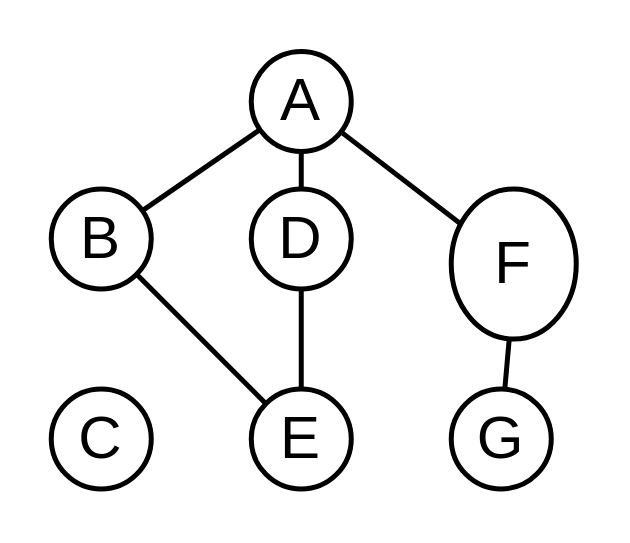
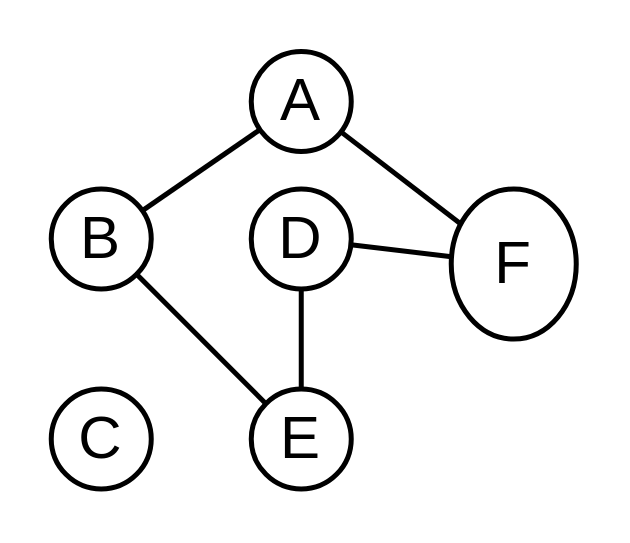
- <mxCell id="7" style="edgeStyle=none;rounded=0;orthogonalLoop=1;jettySize=auto;html=1;strokeWidth=2;endArrow=none;endFill=0;" edge="1" parent="1" source="9" target="3"><mxGeometry relative="1" as="geometry" /></mxCell>
+ <mxCell id="7" style="edgeStyle=none;rounded=0;orthogonalLoop=1;jettySize=auto;html=1;strokeWidth=2;endArrow=none;endFill=0;" edge="1" parent="1" source="9" target="13"><mxGeometry relative="1" as="geometry" /></mxCell>
- <mxCell id="12" style="edgeStyle=none;rounded=0;orthogonalLoop=1;jettySize=auto;html=1;strokeWidth=2;endArrow=none;endFill=0;fontSize=24;" edge="1" parent="1" source="13" target="14"><mxGeometry relative="1" as="geometry" /></mxCell>
- <mxCell id="14" value="G" style="ellipse;whiteSpace=wrap;html=1;aspect=fixed;strokeWidth=2;fontSize=24;" vertex="1" parent="1"><mxGeometry x="180" y="155" width="40" height="40" as="geometry" /></mxCell>
